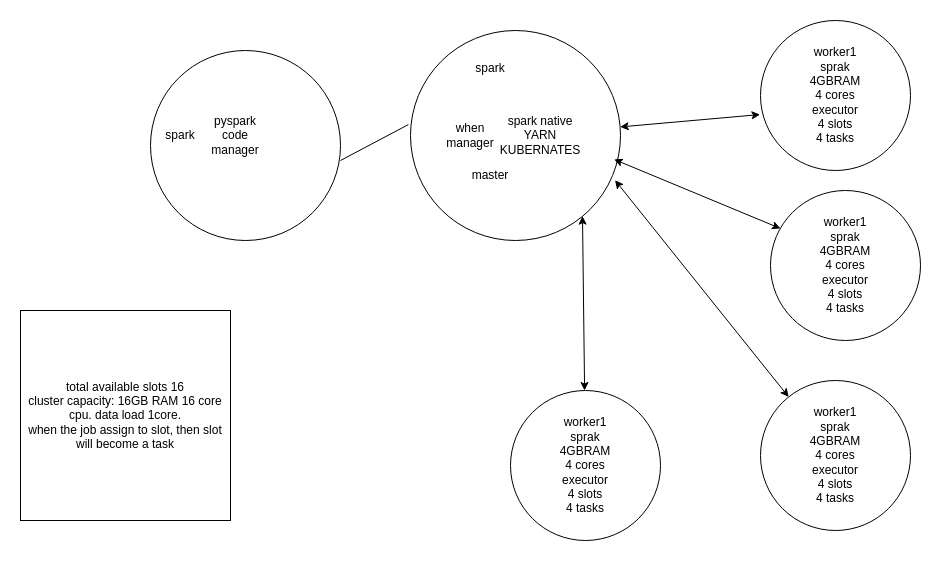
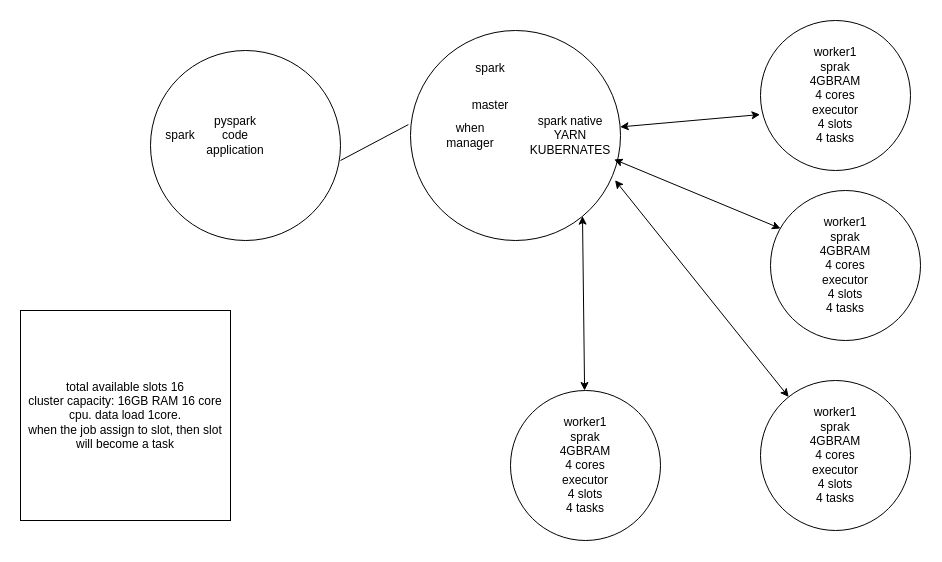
- <mxCell id="4" value="pyspark code manager" style="text;html=1;align=center;verticalAlign=middle;whiteSpace=wrap;rounded=0;" vertex="1" parent="1"><mxGeometry x="200" y="120" width="70" height="30" as="geometry" /></mxCell>
+ <mxCell id="4" value="pyspark code application" style="text;html=1;align=center;verticalAlign=middle;whiteSpace=wrap;rounded=0;" vertex="1" parent="1"><mxGeometry x="200" y="120" width="70" height="30" as="geometry" /></mxCell>
- <mxCell id="19" value="spark native&lt;div&gt;YARN&lt;/div&gt;&lt;div&gt;KUBERNATES&lt;/div&gt;" style="text;html=1;align=center;verticalAlign=middle;whiteSpace=wrap;rounded=0;" vertex="1" parent="1"><mxGeometry x="510" y="120" width="60" height="30" as="geometry" /></mxCell>
+ <mxCell id="19" value="spark native&lt;div&gt;YARN&lt;/div&gt;&lt;div&gt;KUBERNATES&lt;/div&gt;" style="text;html=1;align=center;verticalAlign=middle;whiteSpace=wrap;rounded=0;" vertex="1" parent="1"><mxGeometry x="540" y="120" width="60" height="30" as="geometry" /></mxCell>
- <mxCell id="8" value="master" style="text;html=1;align=center;verticalAlign=middle;whiteSpace=wrap;rounded=0;" vertex="1" parent="1"><mxGeometry x="460" y="160" width="60" height="30" as="geometry" /></mxCell>
+ <mxCell id="8" value="master" style="text;html=1;align=center;verticalAlign=middle;whiteSpace=wrap;rounded=0;" vertex="1" parent="1"><mxGeometry x="460" y="90" width="60" height="30" as="geometry" /></mxCell>
